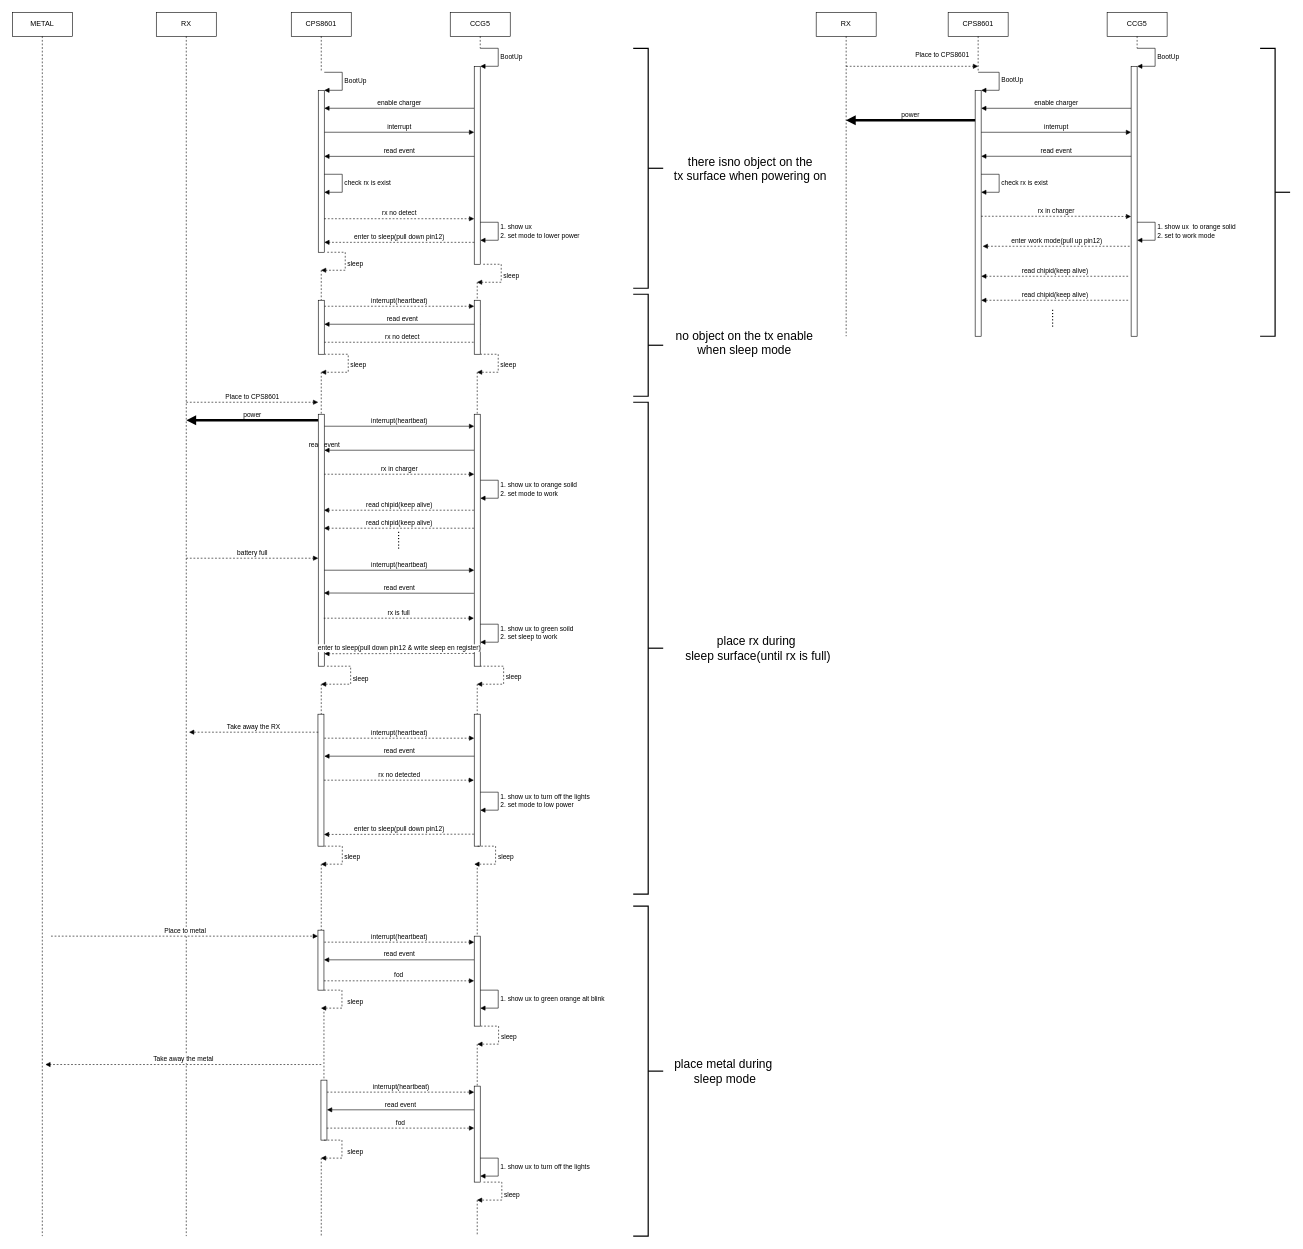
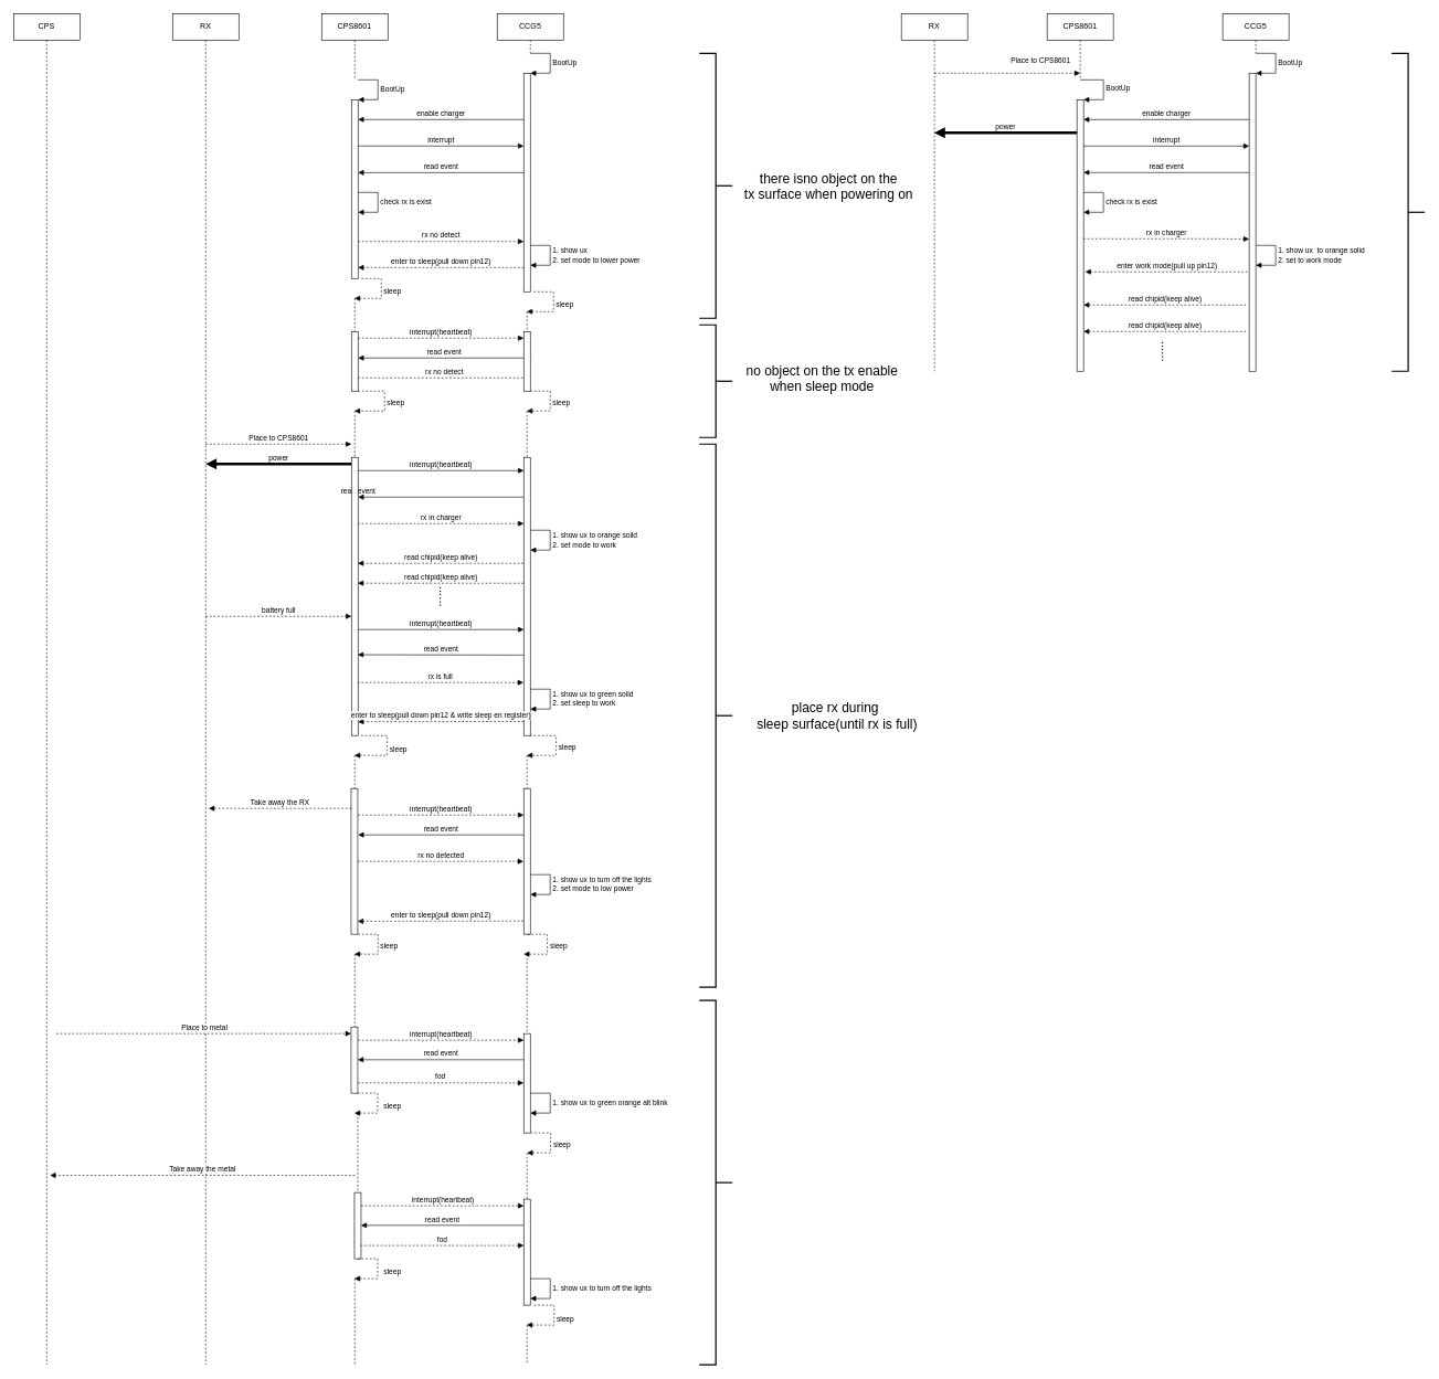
- <mxCell id="17" value="METAL" style="shape=umlLifeline;perimeter=lifelinePerimeter;whiteSpace=wrap;html=1;container=1;dropTarget=0;collapsible=0;recursiveResize=0;outlineConnect=0;portConstraint=eastwest;newEdgeStyle={&quot;curved&quot;:0,&quot;rounded&quot;:0};" parent="1" vertex="1"><mxGeometry x="20" y="20" width="100" height="2040" as="geometry" /></mxCell>
+ <mxCell id="17" value="CPS" style="shape=umlLifeline;perimeter=lifelinePerimeter;whiteSpace=wrap;html=1;container=1;dropTarget=0;collapsible=0;recursiveResize=0;outlineConnect=0;portConstraint=eastwest;newEdgeStyle={&quot;curved&quot;:0,&quot;rounded&quot;:0};" parent="1" vertex="1"><mxGeometry x="20" y="20" width="100" height="2040" as="geometry" /></mxCell>
- <mxCell id="63" value="&lt;font style=&quot;font-size: 20px;&quot;&gt;place metal during&lt;br style=&quot;border-color: var(--border-color);&quot;&gt;&amp;nbsp;sleep mode&lt;/font&gt;" style="text;html=1;align=center;verticalAlign=middle;resizable=0;points=[];autosize=1;strokeColor=none;fillColor=none;" parent="1" vertex="1"><mxGeometry x="1110" y="1755" width="190" height="60" as="geometry" /></mxCell>
